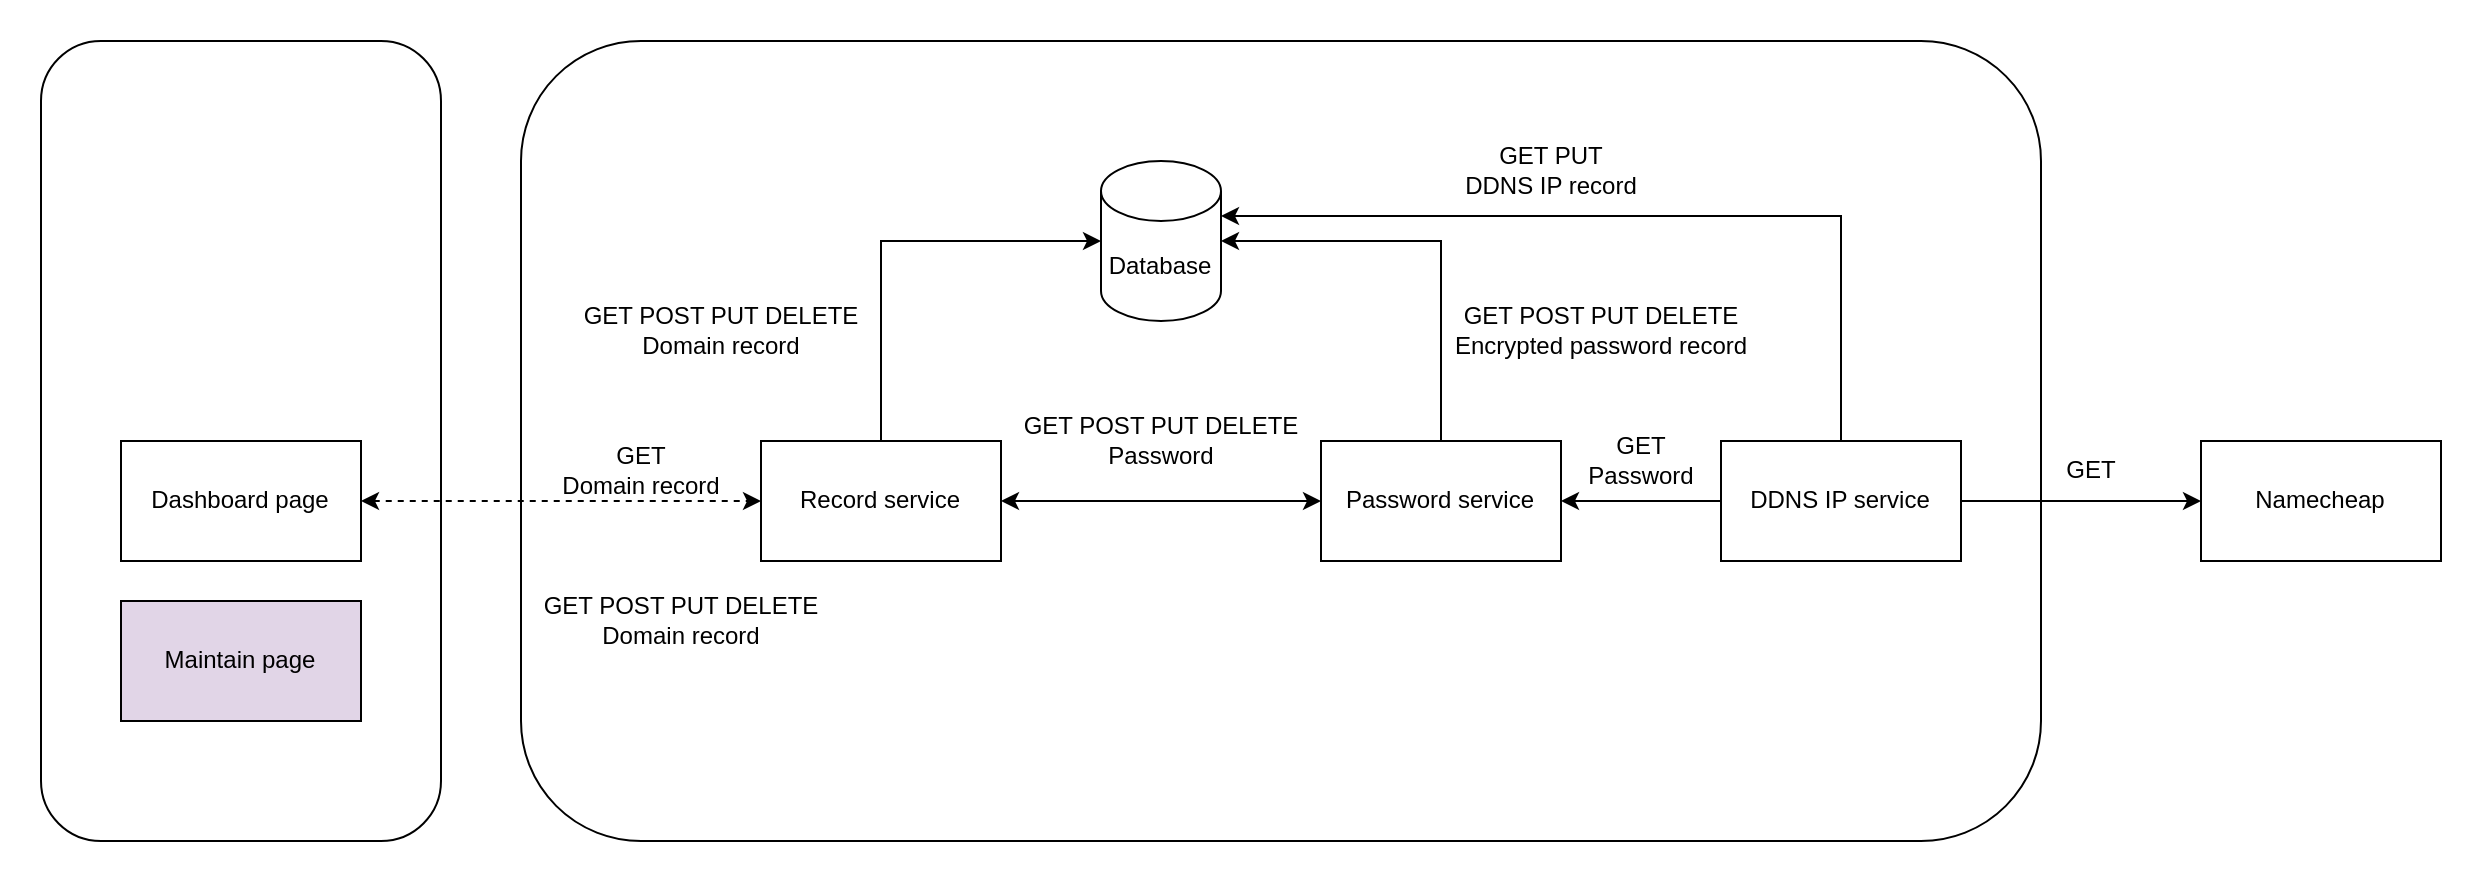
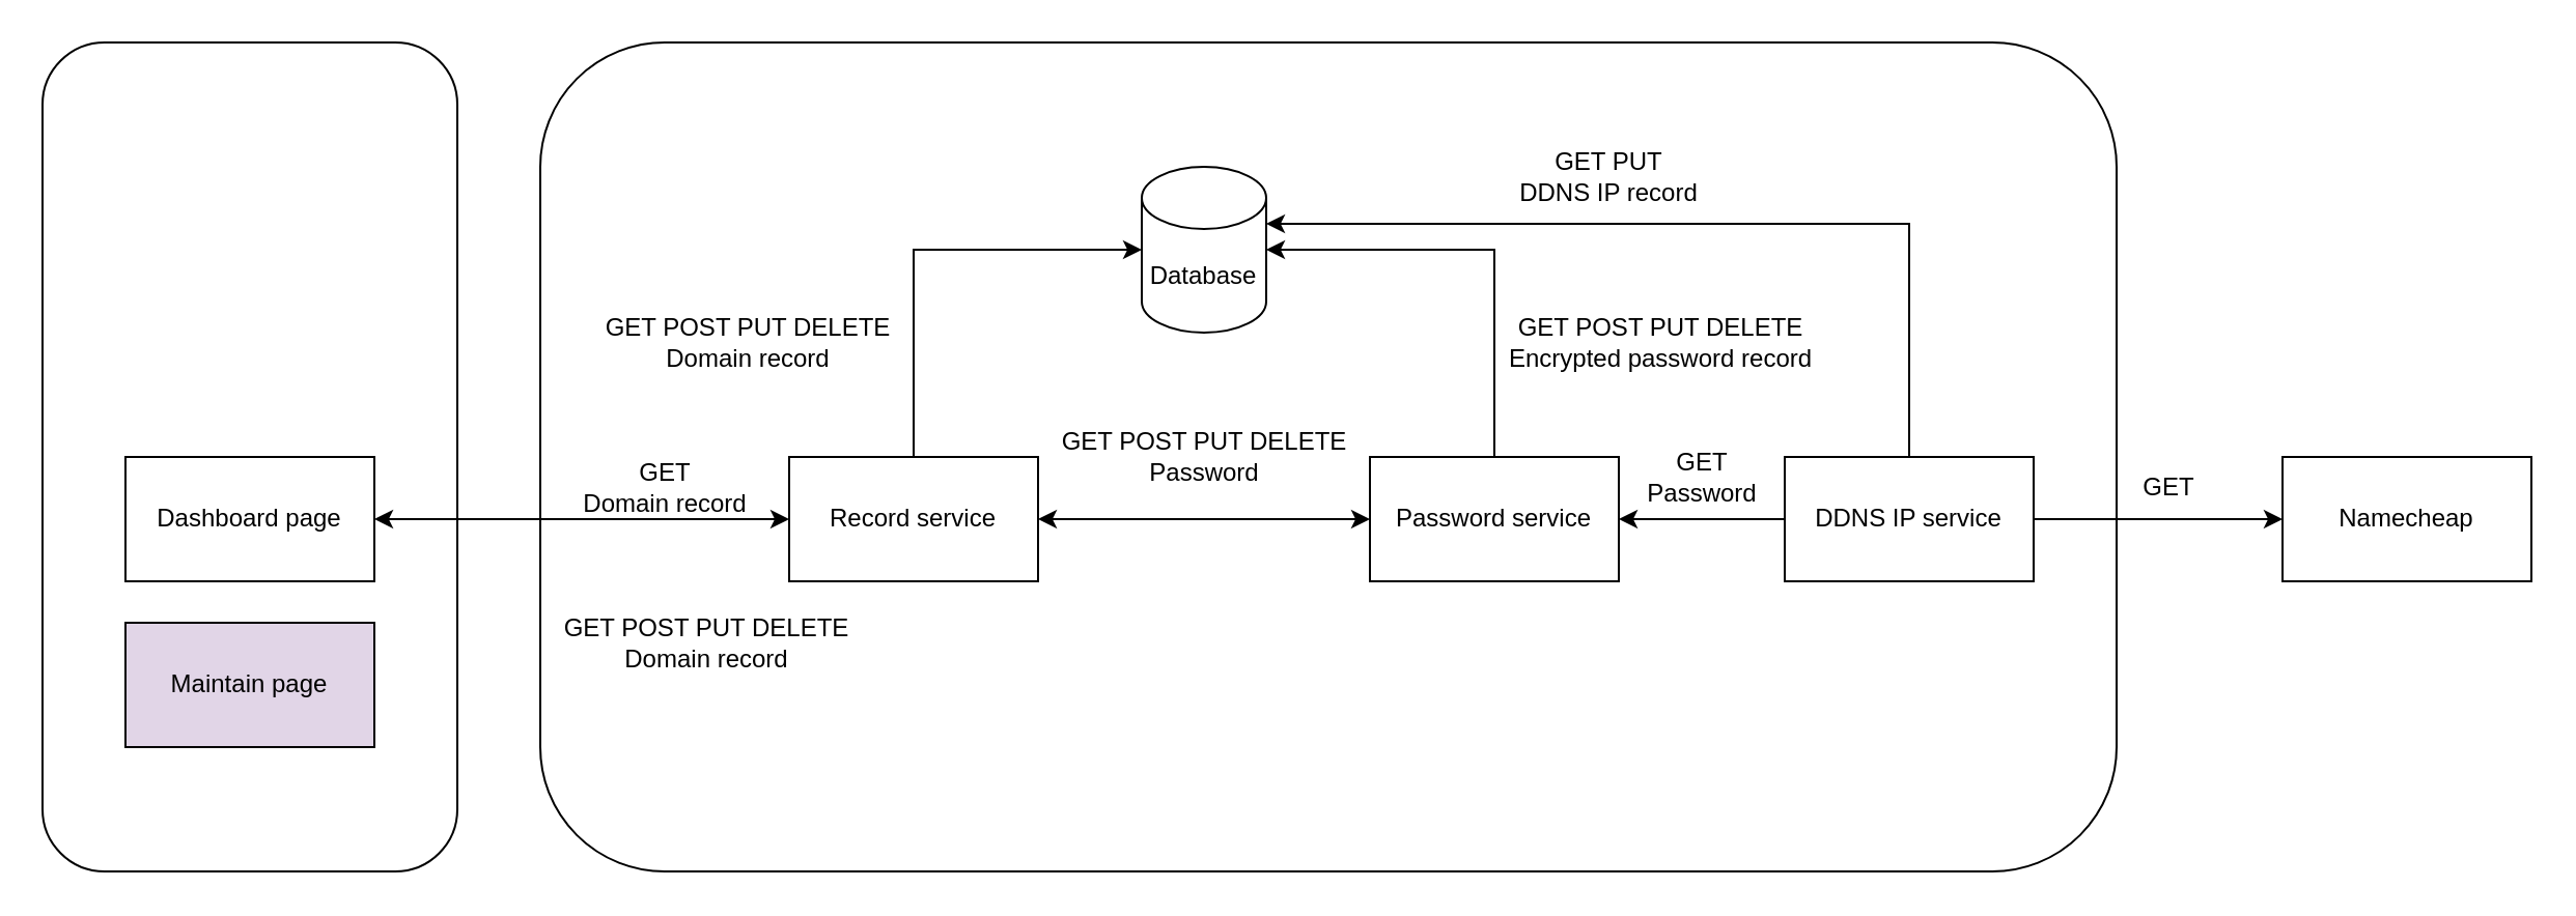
- <mxCell id="4" style="edgeStyle=orthogonalEdgeStyle;rounded=0;orthogonalLoop=1;jettySize=auto;html=1;entryX=0;entryY=0.5;entryDx=0;entryDy=0;startArrow=classic;startFill=1;dashed=1;" edge="1" parent="1" source="5" target="8"><mxGeometry relative="1" as="geometry" /></mxCell>
+ <mxCell id="4" style="edgeStyle=orthogonalEdgeStyle;rounded=0;orthogonalLoop=1;jettySize=auto;html=1;entryX=0;entryY=0.5;entryDx=0;entryDy=0;startArrow=classic;startFill=1;" edge="1" parent="1" source="5" target="8"><mxGeometry relative="1" as="geometry" /></mxCell>
